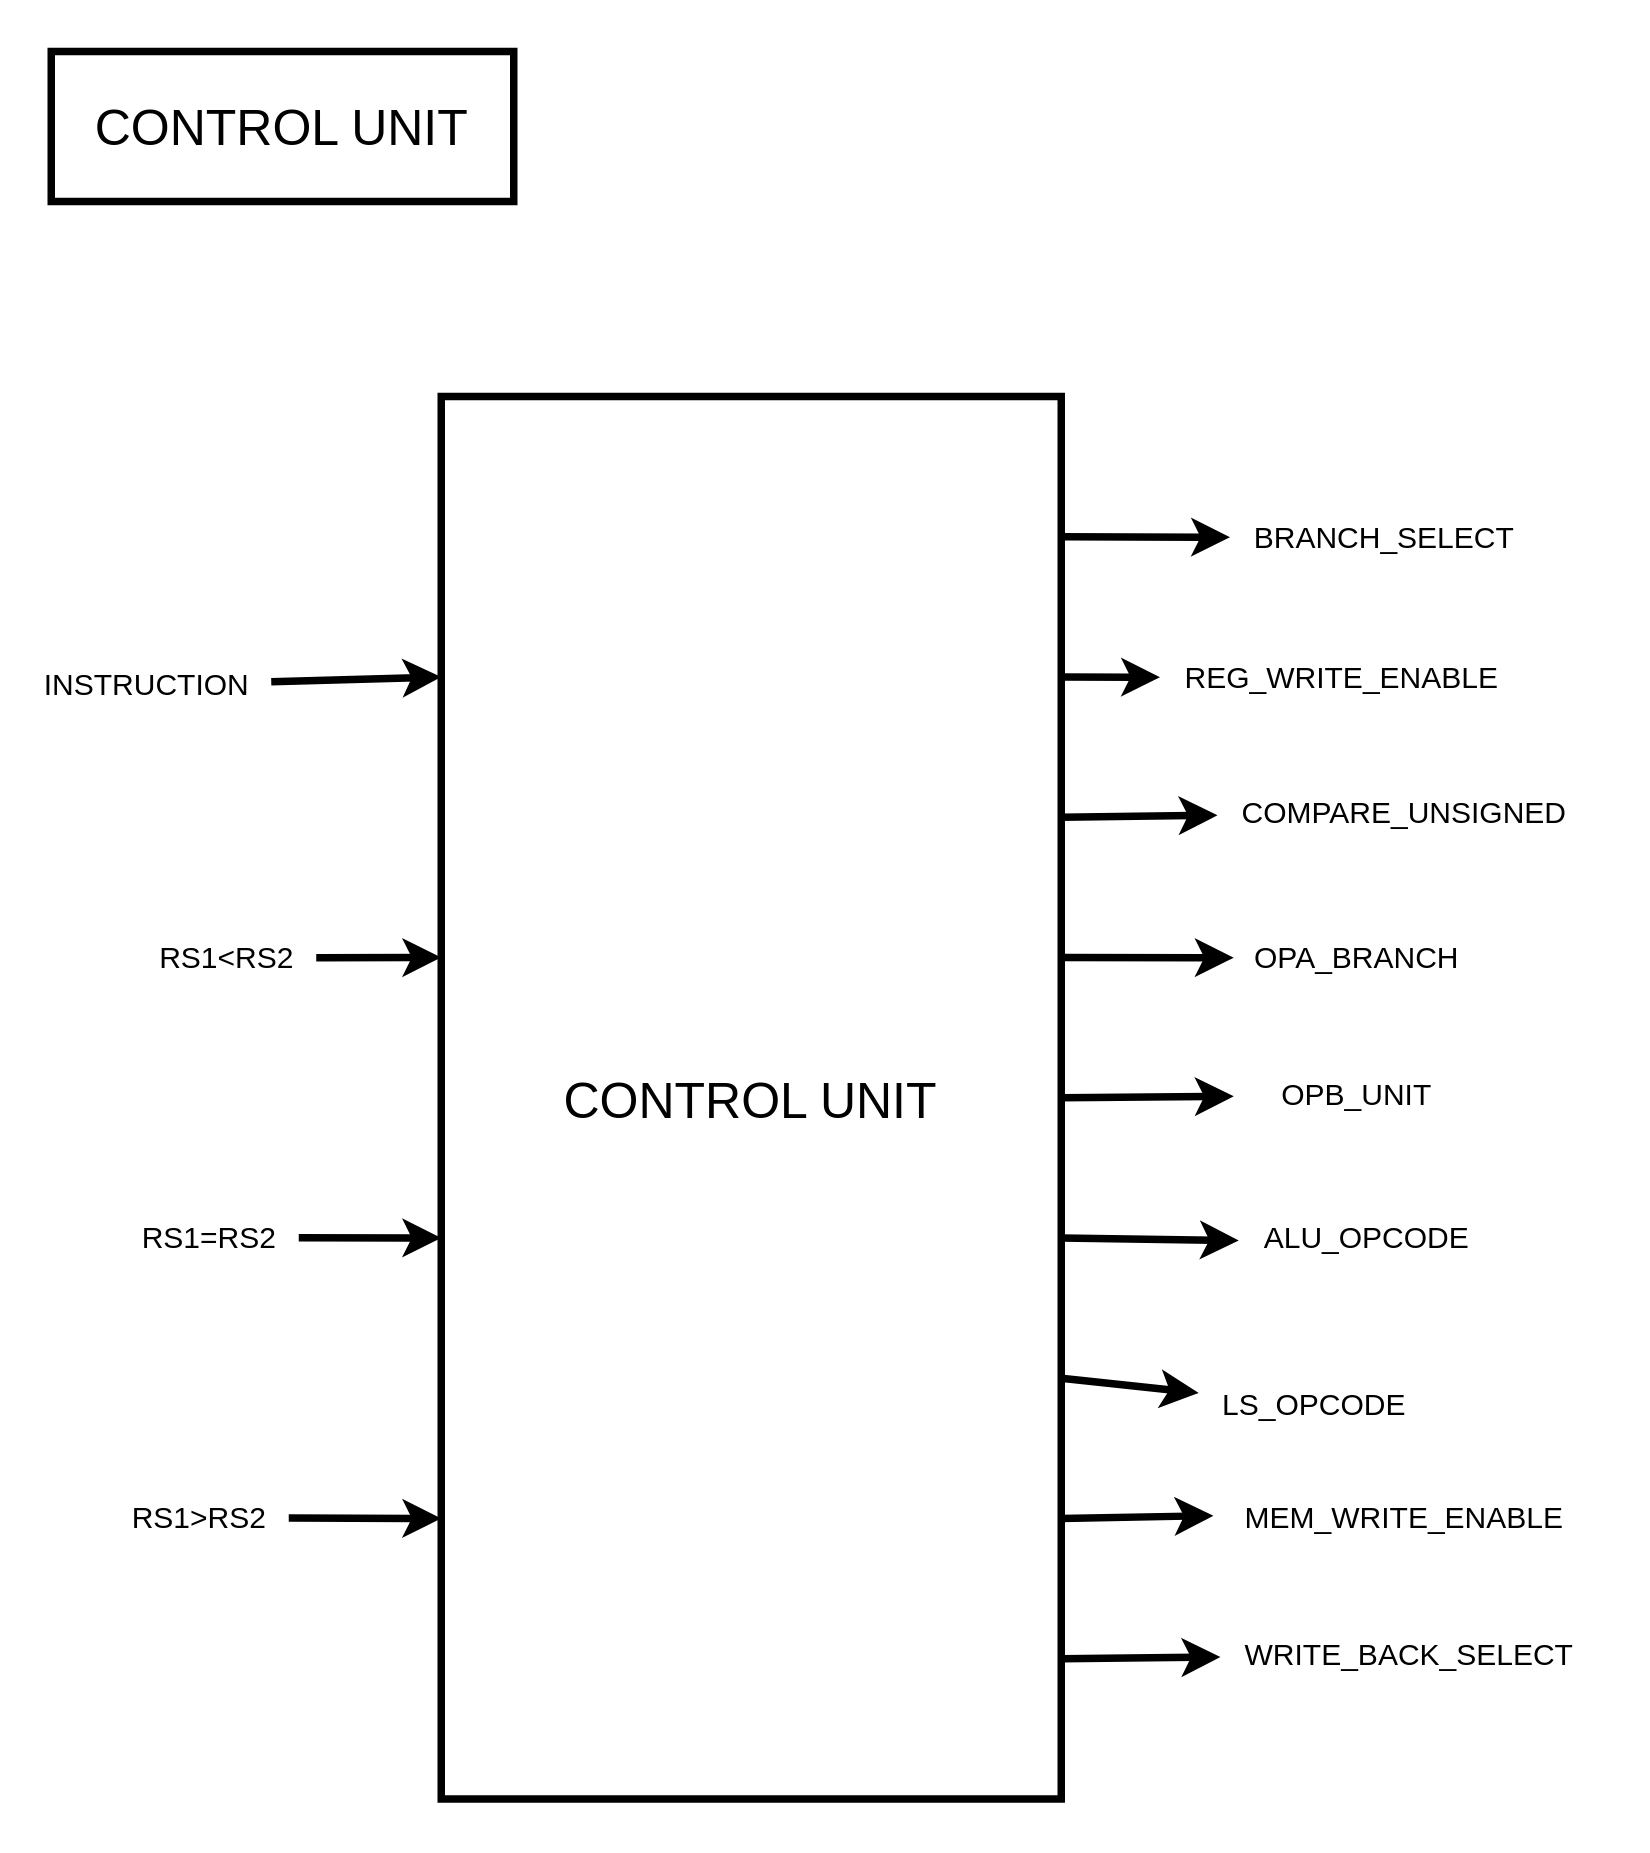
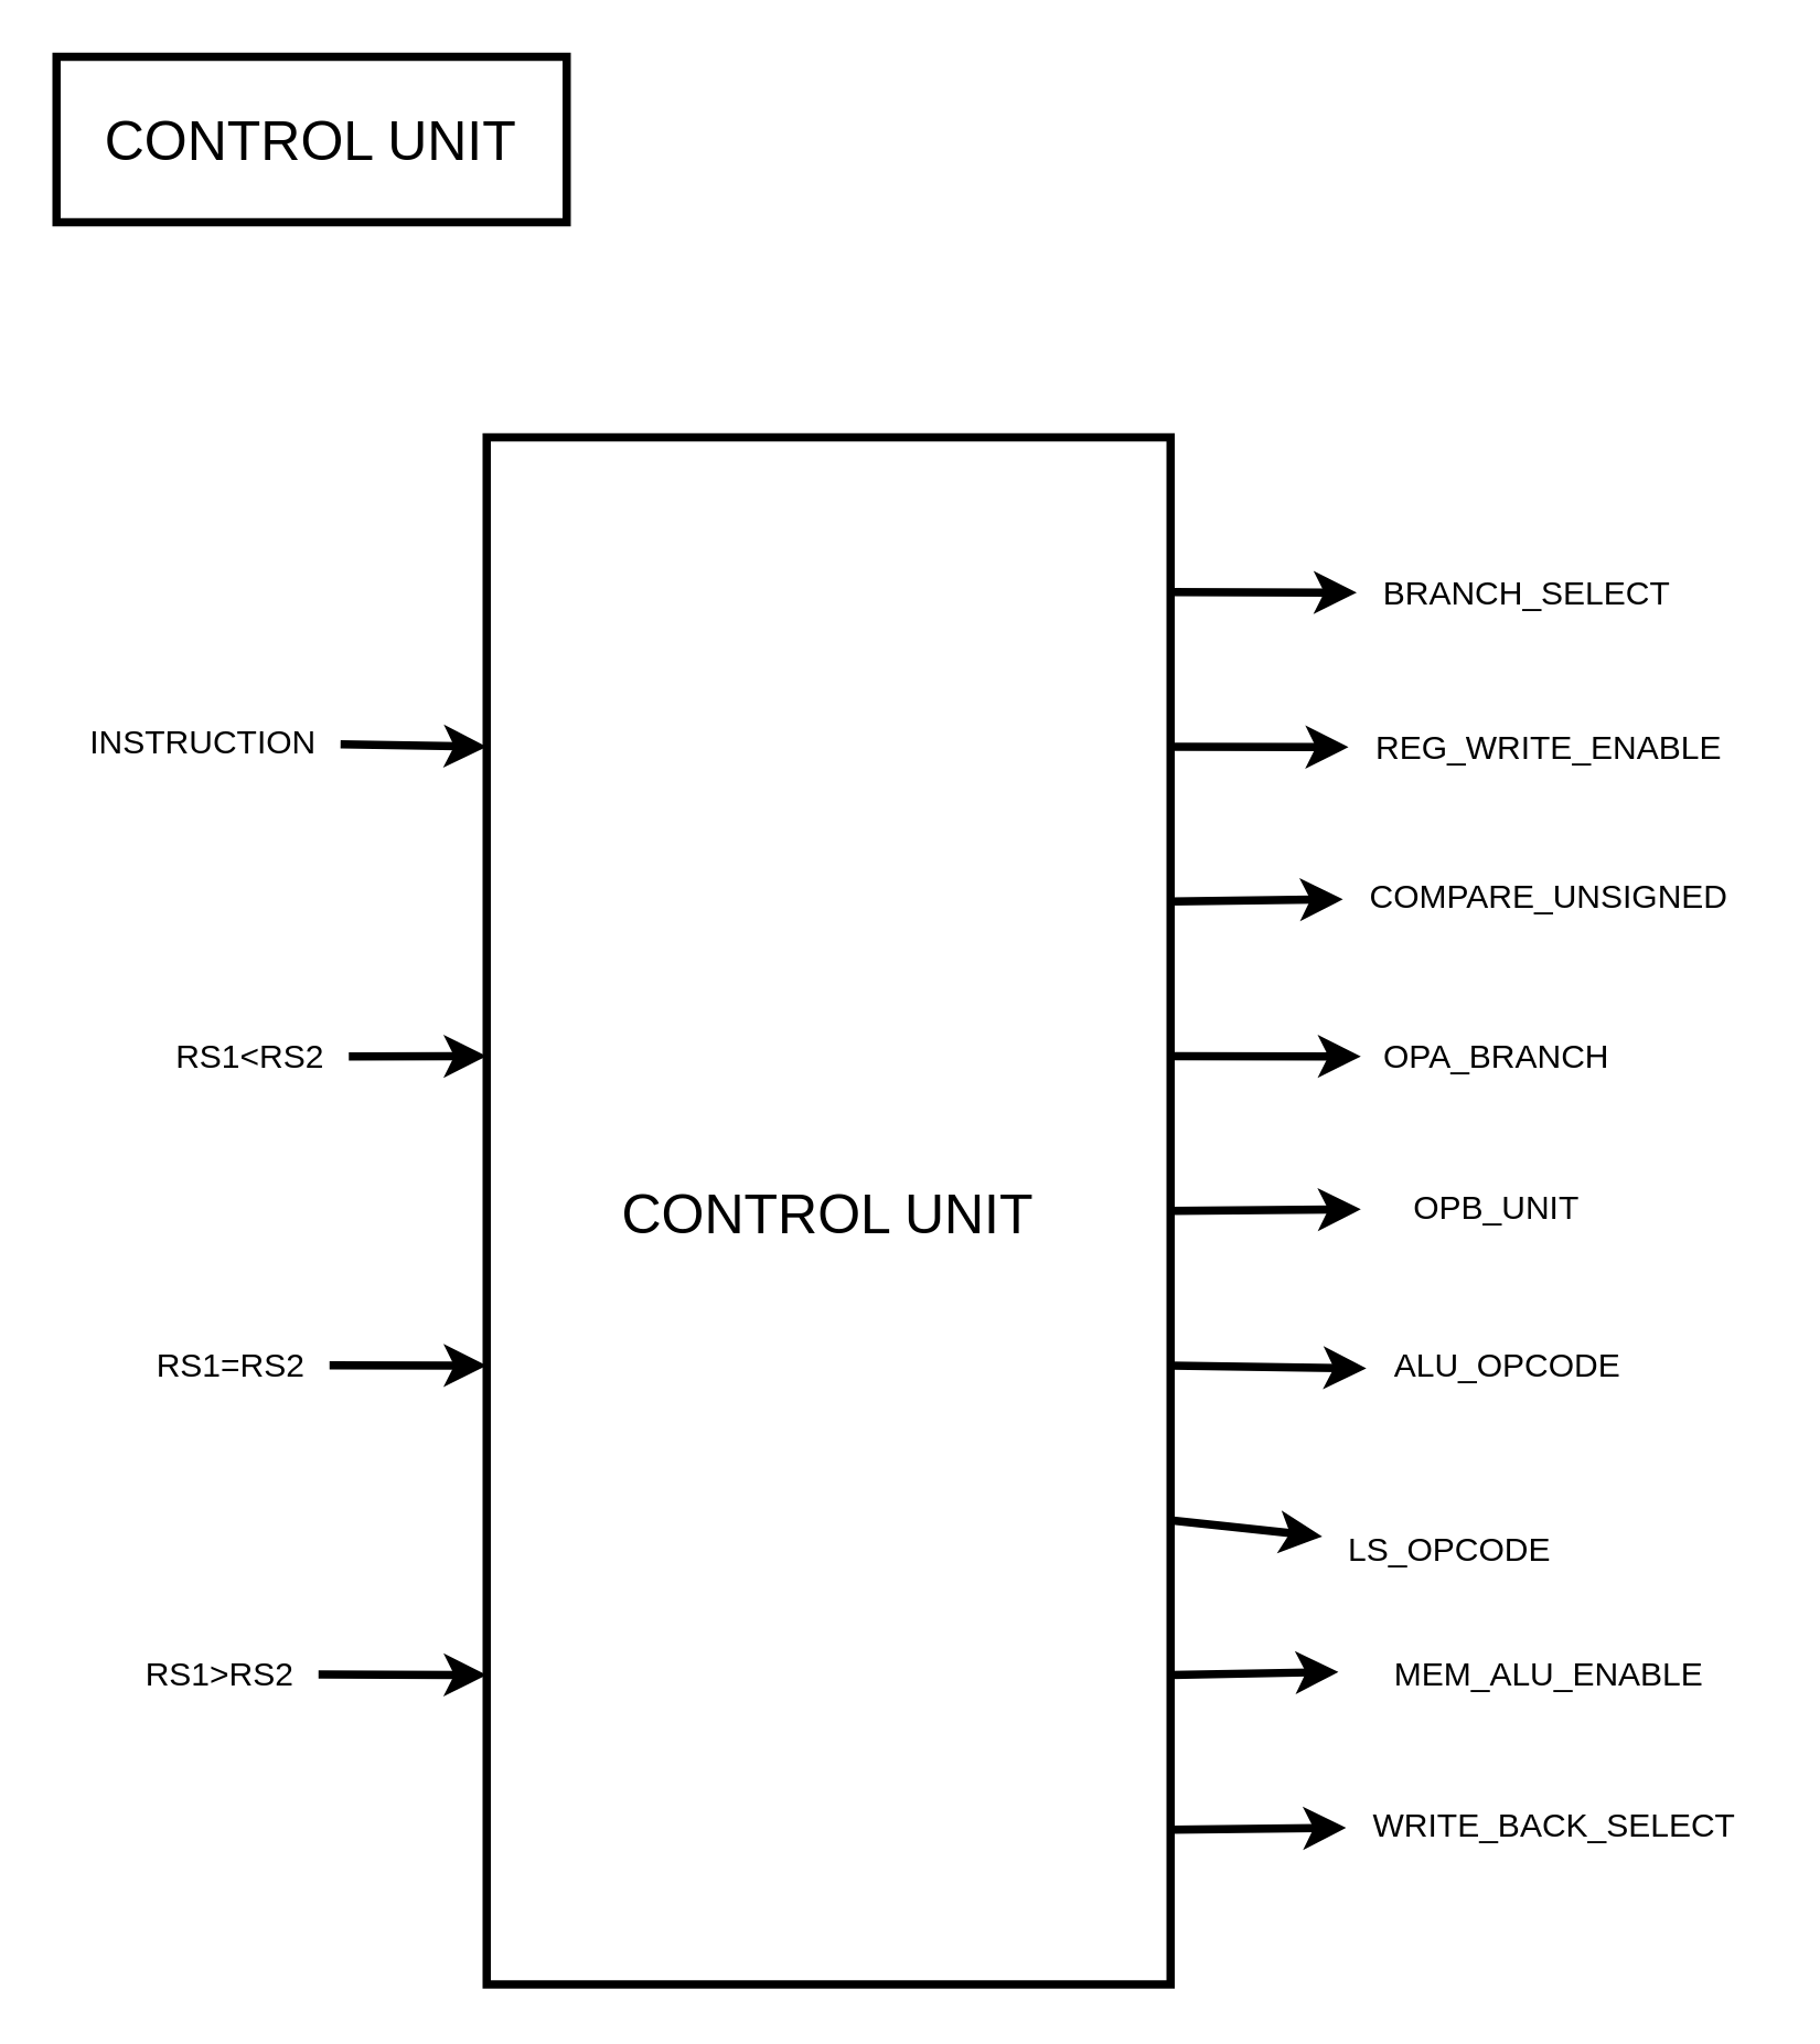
- <mxCell id="14" value="REG_WRITE_ENABLE" style="text;html=1;align=center;verticalAlign=middle;resizable=0;points=[];autosize=1;strokeColor=none;fillColor=none;fontSize=12;strokeWidth=3;" vertex="1" parent="1"><mxGeometry x="463.5" y="257" width="144" height="27" as="geometry" /></mxCell>
+ <mxCell id="14" value="REG_WRITE_ENABLE" style="text;html=1;align=center;verticalAlign=middle;resizable=0;points=[];autosize=1;strokeColor=none;fillColor=none;fontSize=12;strokeWidth=3;" vertex="1" parent="1"><mxGeometry x="488.5" y="257" width="144" height="27" as="geometry" /></mxCell>
- <mxCell id="28" value="INSTRUCTION" style="text;html=1;align=center;verticalAlign=middle;resizable=0;points=[];autosize=1;strokeColor=none;fillColor=none;" vertex="1" parent="1"><mxGeometry x="7" y="260" width="101" height="27" as="geometry" /></mxCell>
+ <mxCell id="28" value="INSTRUCTION" style="text;html=1;align=center;verticalAlign=middle;resizable=0;points=[];autosize=1;strokeColor=none;fillColor=none;" vertex="1" parent="1"><mxGeometry x="22" y="255" width="101" height="27" as="geometry" /></mxCell>
- <mxCell id="20" value="MEM_WRITE_ENABLE" style="text;html=1;align=center;verticalAlign=middle;resizable=0;points=[];autosize=1;strokeColor=none;fillColor=none;fontSize=12;strokeWidth=3;" vertex="1" parent="1"><mxGeometry x="487.5" y="593" width="146" height="27" as="geometry" /></mxCell>
+ <mxCell id="20" value="MEM_ALU_ENABLE" style="text;html=1;align=center;verticalAlign=middle;resizable=0;points=[];autosize=1;strokeColor=none;fillColor=none;fontSize=12;strokeWidth=3;" vertex="1" parent="1"><mxGeometry x="487.5" y="593" width="146" height="27" as="geometry" /></mxCell>
